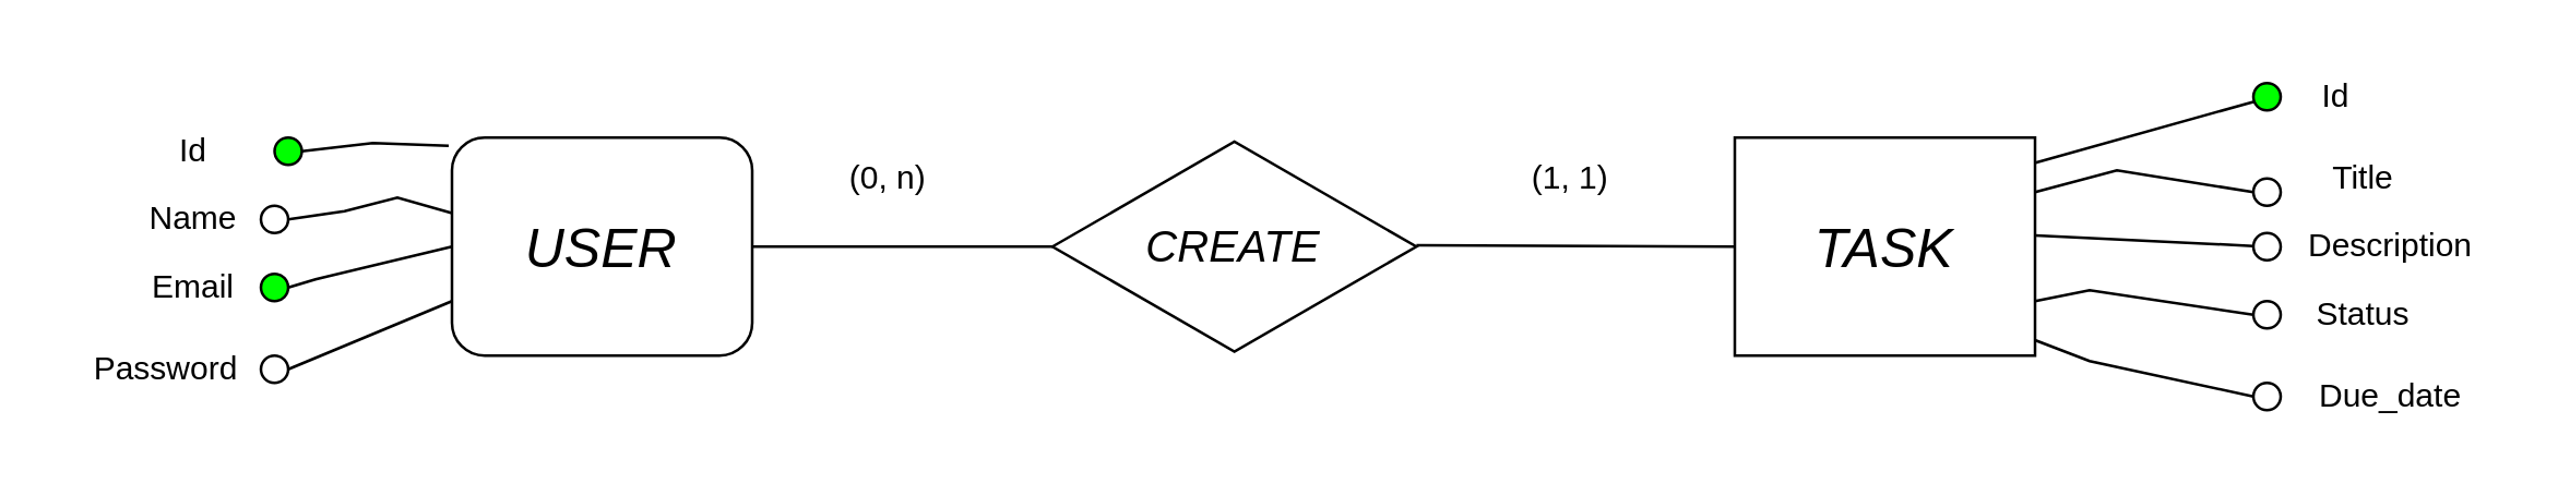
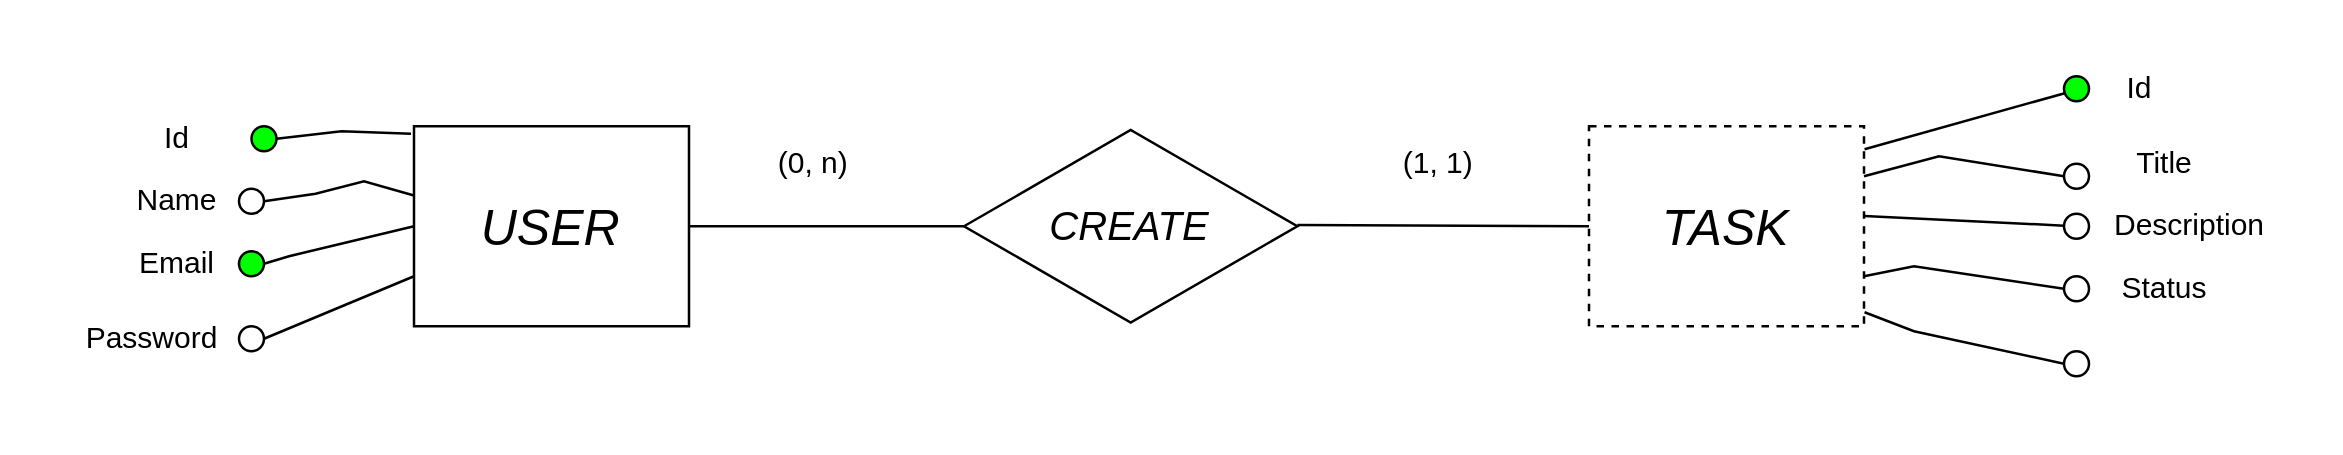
- <mxCell id="2" value="&lt;i style=&quot;&quot;&gt;&lt;font style=&quot;font-size: 20px;&quot;&gt;USER&lt;/font&gt;&lt;/i&gt;" style="whiteSpace=wrap;html=1;fillColor=none;rounded=1;" vertex="1" parent="1"><mxGeometry x="165" y="50" width="110" height="80" as="geometry" /></mxCell>
+ <mxCell id="2" value="&lt;i style=&quot;&quot;&gt;&lt;font style=&quot;font-size: 20px;&quot;&gt;USER&lt;/font&gt;&lt;/i&gt;" style="rounded=0;whiteSpace=wrap;html=1;fillColor=none;" vertex="1" parent="1"><mxGeometry x="165" y="50" width="110" height="80" as="geometry" /></mxCell>
- <mxCell id="3" value="&lt;i style=&quot;&quot;&gt;&lt;font style=&quot;font-size: 20px;&quot;&gt;TASK&lt;/font&gt;&lt;/i&gt;" style="rounded=0;whiteSpace=wrap;html=1;fillColor=none;align=center;" vertex="1" parent="1"><mxGeometry x="635" y="50" width="110" height="80" as="geometry" /></mxCell>
+ <mxCell id="3" value="&lt;i style=&quot;&quot;&gt;&lt;font style=&quot;font-size: 20px;&quot;&gt;TASK&lt;/font&gt;&lt;/i&gt;" style="rounded=0;whiteSpace=wrap;html=1;fillColor=none;align=center;dashed=1;" vertex="1" parent="1"><mxGeometry x="635" y="50" width="110" height="80" as="geometry" /></mxCell>
- <mxCell id="19" value="Due_date" style="text;html=1;align=center;verticalAlign=middle;resizable=0;points=[];autosize=1;strokeColor=none;fillColor=none;" vertex="1" parent="1"><mxGeometry x="835" y="130" width="80" height="30" as="geometry" /></mxCell>
